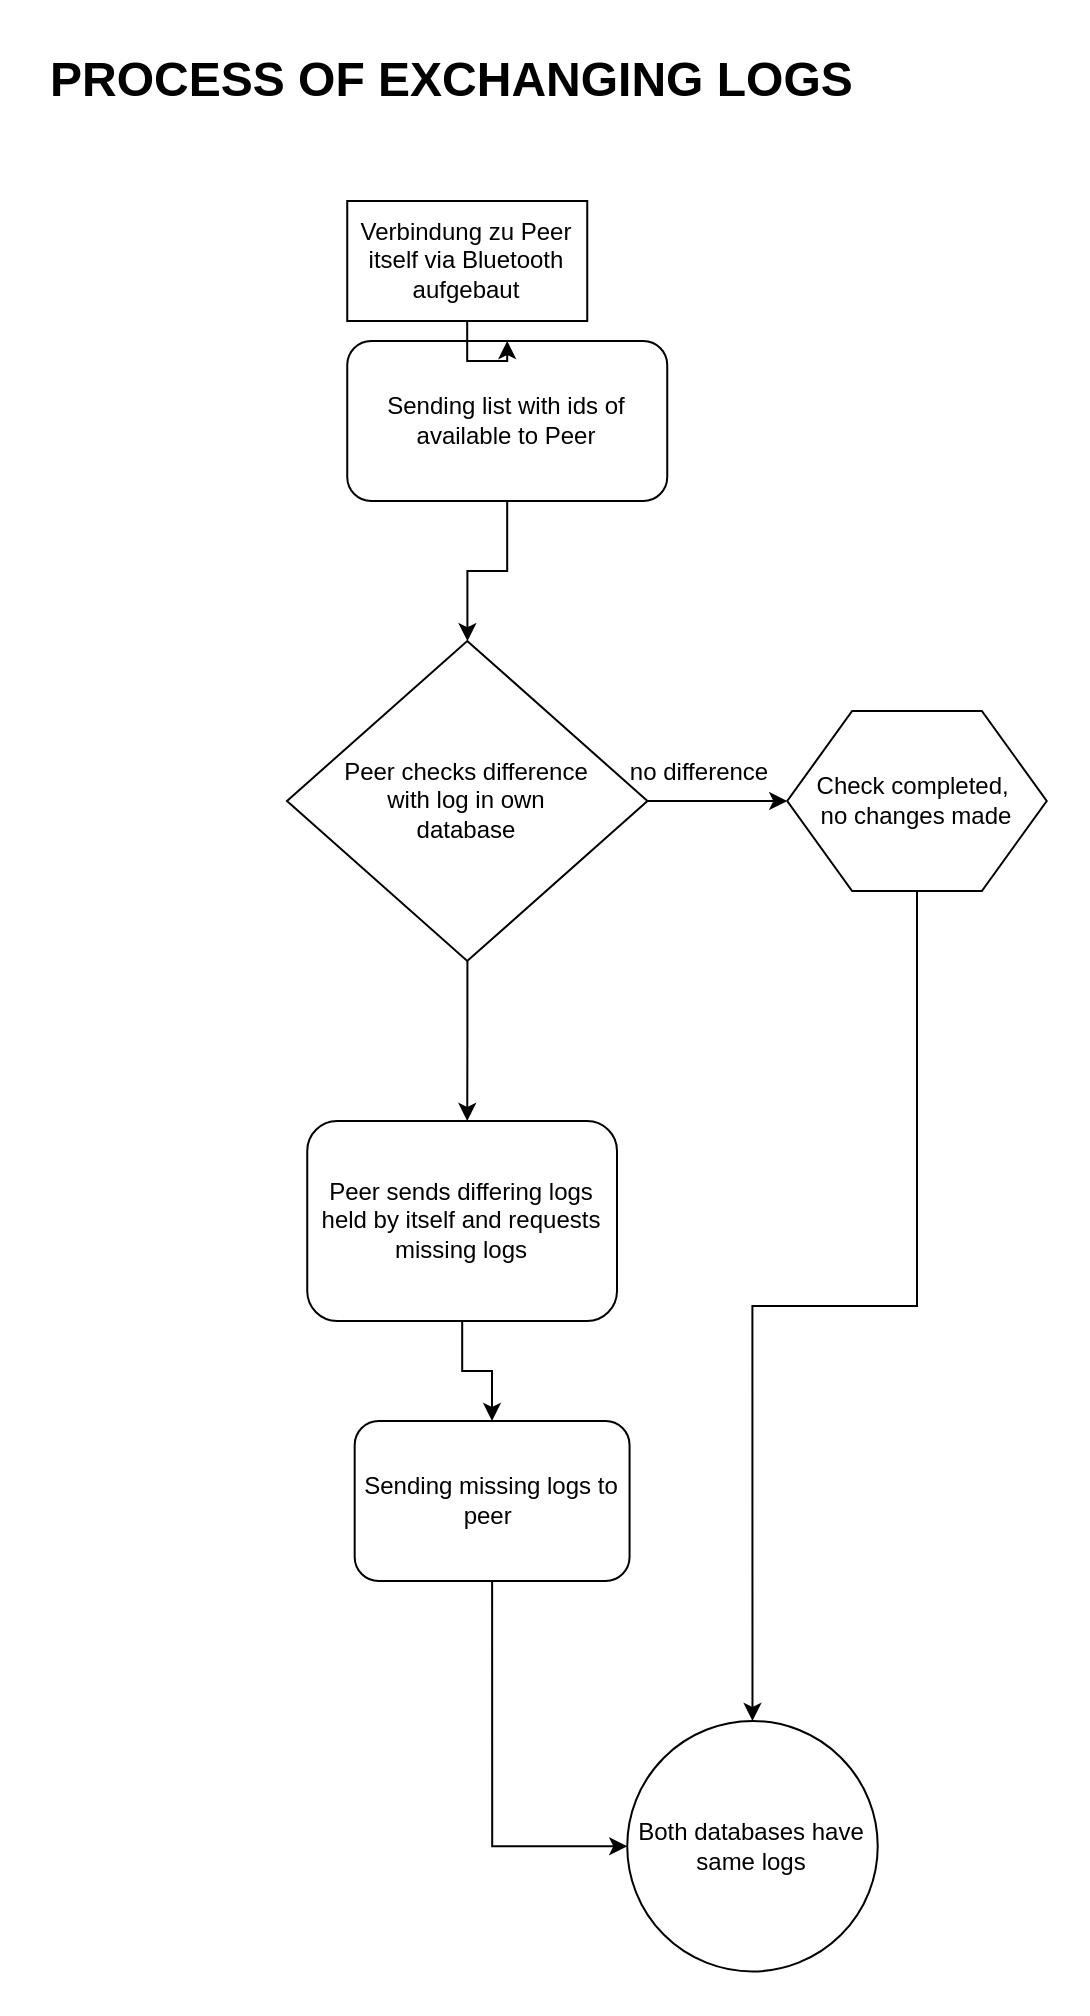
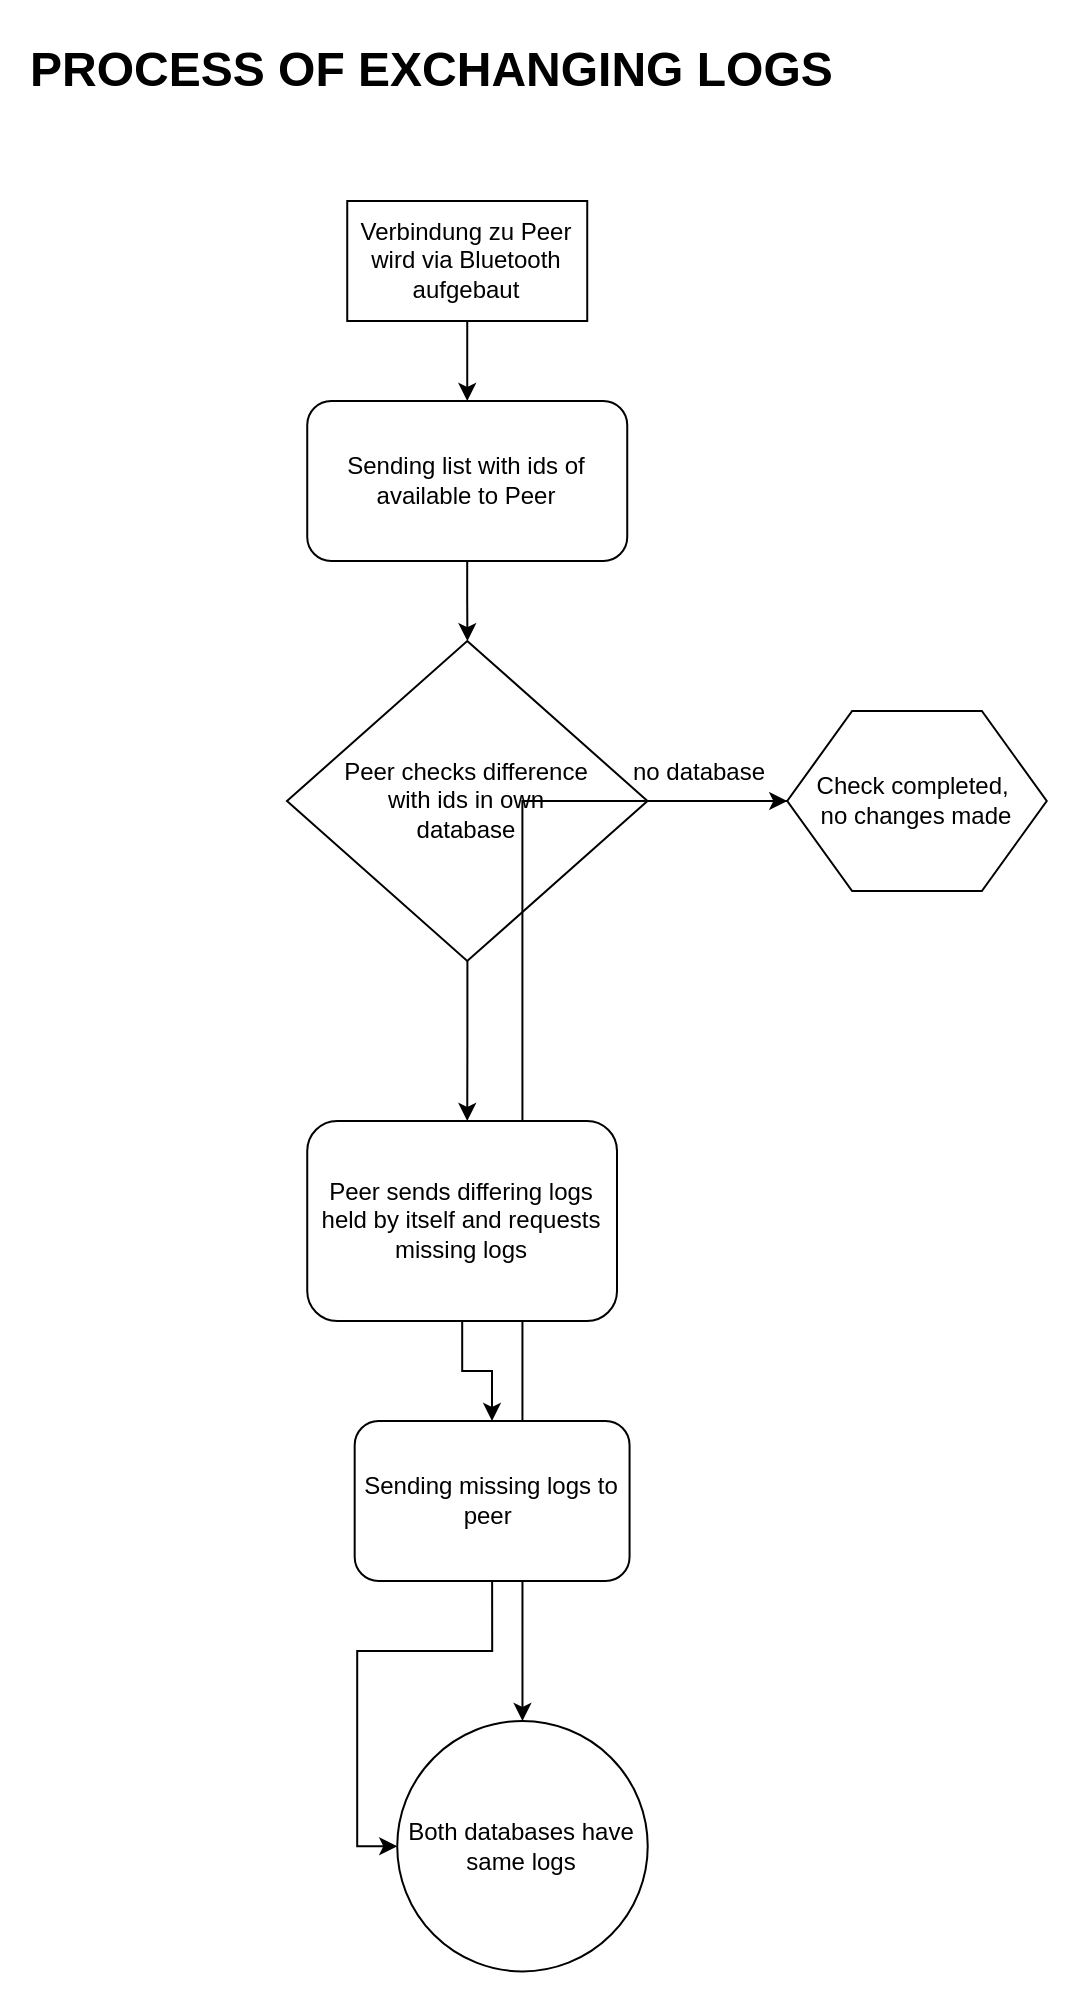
- <mxCell id="17" value="&lt;h1&gt;PROCESS OF EXCHANGING LOGS&amp;nbsp;&lt;/h1&gt;" style="text;html=1;strokeColor=none;fillColor=none;spacing=5;spacingTop=-20;whiteSpace=wrap;overflow=hidden;rounded=0;" vertex="1" parent="1"><mxGeometry x="20" y="20" width="462.44" height="40" as="geometry" /></mxCell>
+ <mxCell id="17" value="&lt;h1&gt;PROCESS OF EXCHANGING LOGS&amp;nbsp;&lt;/h1&gt;" style="text;html=1;strokeColor=none;fillColor=none;spacing=5;spacingTop=-20;whiteSpace=wrap;overflow=hidden;rounded=0;" vertex="1" parent="1"><mxGeometry x="10" y="15" width="462.44" height="40" as="geometry" /></mxCell>
- <mxCell id="5" value="Verbindung zu Peer itself via Bluetooth aufgebaut" style="rounded=0;whiteSpace=wrap;html=1;" vertex="1" parent="1"><mxGeometry x="173.12" y="100" width="120" height="60" as="geometry" /></mxCell>
+ <mxCell id="5" value="Verbindung zu Peer wird via Bluetooth aufgebaut" style="rounded=0;whiteSpace=wrap;html=1;" vertex="1" parent="1"><mxGeometry x="173.12" y="100" width="120" height="60" as="geometry" /></mxCell>
- <mxCell id="3" value="Sending list with ids of available to Peer" style="rounded=1;whiteSpace=wrap;html=1;" vertex="1" parent="1"><mxGeometry x="173.12" y="170" width="160" height="80" as="geometry" /></mxCell>
+ <mxCell id="3" value="Sending list with ids of available to Peer" style="rounded=1;whiteSpace=wrap;html=1;" vertex="1" parent="1"><mxGeometry x="153.12" y="200" width="160" height="80" as="geometry" /></mxCell>
- <mxCell id="11" value="no difference" style="text;html=1;align=center;verticalAlign=middle;resizable=0;points=[];autosize=1;" vertex="1" parent="1"><mxGeometry x="309.12" y="376" width="80" height="20" as="geometry" /></mxCell>
+ <mxCell id="11" value="no database" style="text;html=1;align=center;verticalAlign=middle;resizable=0;points=[];autosize=1;" vertex="1" parent="1"><mxGeometry x="309.12" y="376" width="80" height="20" as="geometry" /></mxCell>
- <mxCell id="8" value="Peer checks difference &lt;br&gt;with log in own &lt;br&gt;database" style="rhombus;whiteSpace=wrap;html=1;" vertex="1" parent="1"><mxGeometry x="142.99" y="320" width="180.25" height="160" as="geometry" /></mxCell>
+ <mxCell id="8" value="Peer checks difference &lt;br&gt;with ids in own &lt;br&gt;database" style="rhombus;whiteSpace=wrap;html=1;" vertex="1" parent="1"><mxGeometry x="142.99" y="320" width="180.25" height="160" as="geometry" /></mxCell>
- <mxCell id="16" value="Both databases have same logs" style="ellipse;whiteSpace=wrap;html=1;aspect=fixed;" vertex="1" parent="1"><mxGeometry x="313.12" y="860" width="125.24" height="125.24" as="geometry" /></mxCell>
+ <mxCell id="16" value="Both databases have same logs" style="ellipse;whiteSpace=wrap;html=1;aspect=fixed;" vertex="1" parent="1"><mxGeometry x="198.12" y="860" width="125.24" height="125.24" as="geometry" /></mxCell>
